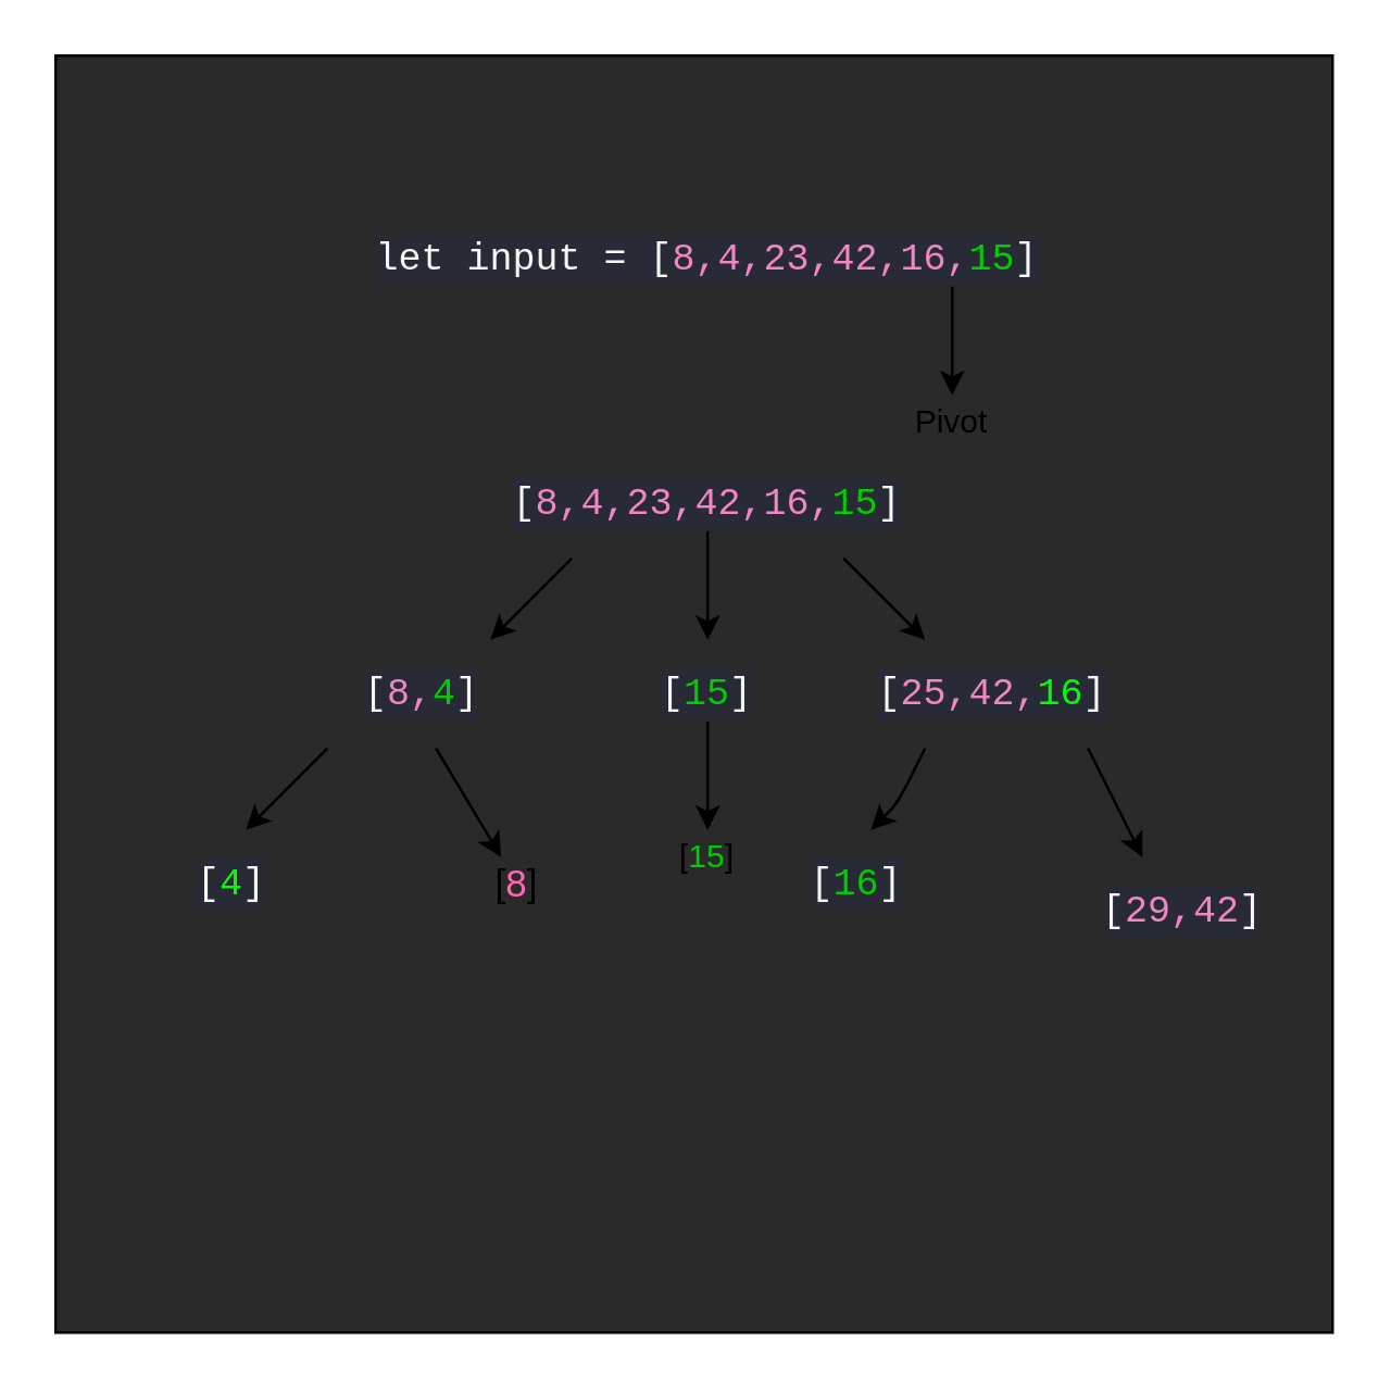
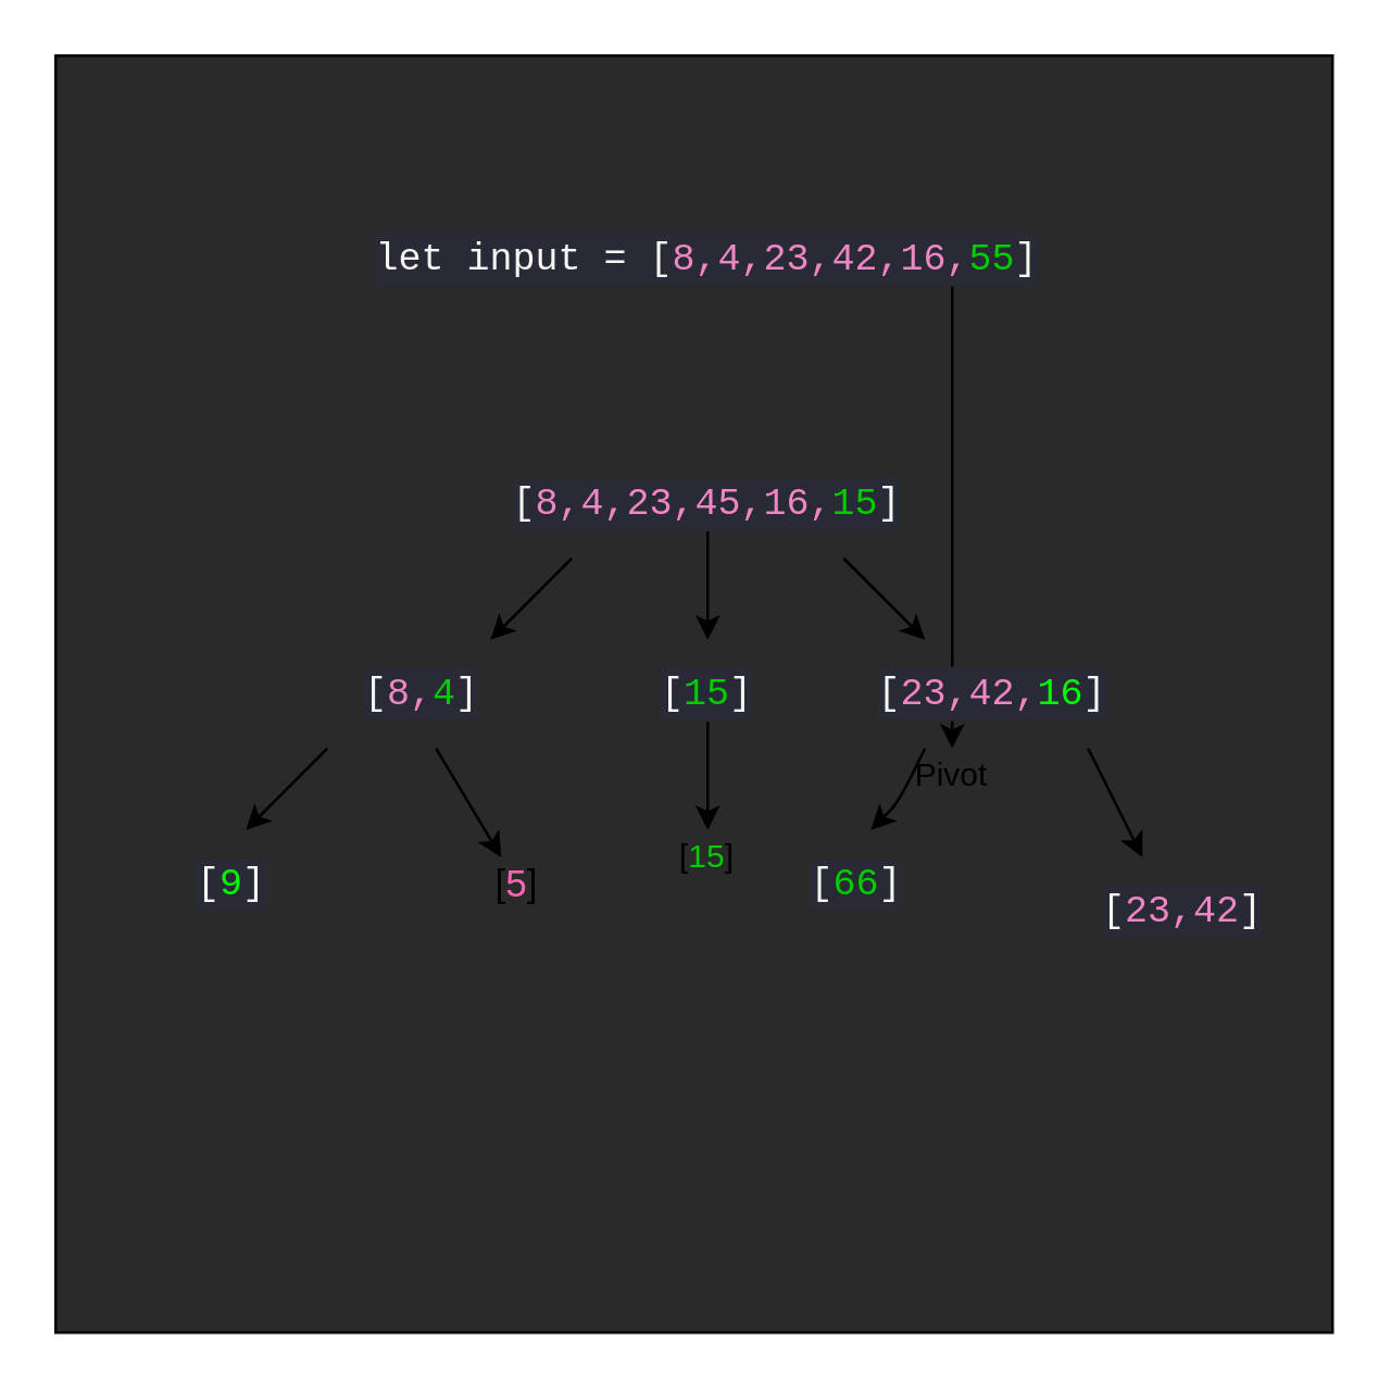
- <mxCell id="3" value="&lt;div style=&quot;background-color: rgb(40 , 42 , 54) ; font-family: &amp;#34;consolas&amp;#34; , &amp;#34;courier new&amp;#34; , monospace ; font-size: 14px ; line-height: 19px&quot;&gt;&lt;font color=&quot;#f6f6f4&quot;&gt;let&amp;nbsp;input&amp;nbsp;=&amp;nbsp;[&lt;/font&gt;&lt;span style=&quot;color: rgb(242 , 134 , 196)&quot;&gt;8,4,23,42,16,&lt;/span&gt;&lt;font color=&quot;#00cc00&quot;&gt;15&lt;/font&gt;&lt;font color=&quot;#f6f6f4&quot;&gt;]&lt;/font&gt;&lt;/div&gt;" style="text;html=1;strokeColor=none;align=center;verticalAlign=middle;whiteSpace=wrap;rounded=0;fillColor=#2a2a2a;" vertex="1" parent="1"><mxGeometry x="140" y="85" width="240" height="20" as="geometry" /></mxCell>
+ <mxCell id="3" value="&lt;div style=&quot;background-color: rgb(40 , 42 , 54) ; font-family: &amp;#34;consolas&amp;#34; , &amp;#34;courier new&amp;#34; , monospace ; font-size: 14px ; line-height: 19px&quot;&gt;&lt;font color=&quot;#f6f6f4&quot;&gt;let&amp;nbsp;input&amp;nbsp;=&amp;nbsp;[&lt;/font&gt;&lt;span style=&quot;color: rgb(242 , 134 , 196)&quot;&gt;8,4,23,42,16,&lt;/span&gt;&lt;font color=&quot;#00cc00&quot;&gt;55&lt;/font&gt;&lt;font color=&quot;#f6f6f4&quot;&gt;]&lt;/font&gt;&lt;/div&gt;" style="text;html=1;strokeColor=none;align=center;verticalAlign=middle;whiteSpace=wrap;rounded=0;fillColor=#2a2a2a;" vertex="1" parent="1"><mxGeometry x="140" y="85" width="240" height="20" as="geometry" /></mxCell>
- <mxCell id="5" value="Pivot" style="text;html=1;strokeColor=none;fillColor=none;align=center;verticalAlign=middle;whiteSpace=wrap;rounded=0;" vertex="1" parent="1"><mxGeometry x="330" y="145" width="40" height="20" as="geometry" /></mxCell>
+ <mxCell id="5" value="Pivot" style="text;html=1;strokeColor=none;fillColor=none;align=center;verticalAlign=middle;whiteSpace=wrap;rounded=0;" vertex="1" parent="1"><mxGeometry x="330" y="275" width="40" height="20" as="geometry" /></mxCell>
- <mxCell id="7" value="&lt;div style=&quot;background-color: rgb(40 , 42 , 54) ; font-family: &amp;#34;consolas&amp;#34; , &amp;#34;courier new&amp;#34; , monospace ; font-size: 14px ; line-height: 19px&quot;&gt;&lt;font color=&quot;#f6f6f4&quot;&gt;[&lt;/font&gt;&lt;span style=&quot;color: rgb(242 , 134 , 196)&quot;&gt;8,4,23,42,16,&lt;/span&gt;&lt;font color=&quot;#00cc00&quot;&gt;15&lt;/font&gt;&lt;font color=&quot;#f6f6f4&quot;&gt;]&lt;/font&gt;&lt;/div&gt;" style="text;html=1;strokeColor=none;align=center;verticalAlign=middle;whiteSpace=wrap;rounded=0;fillColor=#2a2a2a;" vertex="1" parent="1"><mxGeometry x="185" y="175" width="150" height="20" as="geometry" /></mxCell>
+ <mxCell id="7" value="&lt;div style=&quot;background-color: rgb(40 , 42 , 54) ; font-family: &amp;#34;consolas&amp;#34; , &amp;#34;courier new&amp;#34; , monospace ; font-size: 14px ; line-height: 19px&quot;&gt;&lt;font color=&quot;#f6f6f4&quot;&gt;[&lt;/font&gt;&lt;span style=&quot;color: rgb(242 , 134 , 196)&quot;&gt;8,4,23,45,16,&lt;/span&gt;&lt;font color=&quot;#00cc00&quot;&gt;15&lt;/font&gt;&lt;font color=&quot;#f6f6f4&quot;&gt;]&lt;/font&gt;&lt;/div&gt;" style="text;html=1;strokeColor=none;align=center;verticalAlign=middle;whiteSpace=wrap;rounded=0;fillColor=#2a2a2a;" vertex="1" parent="1"><mxGeometry x="185" y="175" width="150" height="20" as="geometry" /></mxCell>
- <mxCell id="11" value="&lt;div style=&quot;background-color: rgb(40 , 42 , 54) ; font-family: &amp;#34;consolas&amp;#34; , &amp;#34;courier new&amp;#34; , monospace ; font-size: 14px ; line-height: 19px&quot;&gt;&lt;font color=&quot;#f6f6f4&quot;&gt;[&lt;/font&gt;&lt;span style=&quot;color: rgb(242 , 134 , 196)&quot;&gt;25,42,&lt;/span&gt;&lt;font color=&quot;#00ff00&quot;&gt;16&lt;/font&gt;&lt;font color=&quot;#f6f6f4&quot;&gt;]&lt;/font&gt;&lt;/div&gt;" style="text;html=1;strokeColor=none;align=center;verticalAlign=middle;whiteSpace=wrap;rounded=0;fillColor=#2a2a2a;" vertex="1" parent="1"><mxGeometry x="320" y="245" width="90" height="20" as="geometry" /></mxCell>
+ <mxCell id="11" value="&lt;div style=&quot;background-color: rgb(40 , 42 , 54) ; font-family: &amp;#34;consolas&amp;#34; , &amp;#34;courier new&amp;#34; , monospace ; font-size: 14px ; line-height: 19px&quot;&gt;&lt;font color=&quot;#f6f6f4&quot;&gt;[&lt;/font&gt;&lt;span style=&quot;color: rgb(242 , 134 , 196)&quot;&gt;23,42,&lt;/span&gt;&lt;font color=&quot;#00ff00&quot;&gt;16&lt;/font&gt;&lt;font color=&quot;#f6f6f4&quot;&gt;]&lt;/font&gt;&lt;/div&gt;" style="text;html=1;strokeColor=none;align=center;verticalAlign=middle;whiteSpace=wrap;rounded=0;fillColor=#2a2a2a;" vertex="1" parent="1"><mxGeometry x="320" y="245" width="90" height="20" as="geometry" /></mxCell>
- <mxCell id="18" value="&lt;div style=&quot;background-color: rgb(40 , 42 , 54) ; font-family: &amp;#34;consolas&amp;#34; , &amp;#34;courier new&amp;#34; , monospace ; font-size: 14px ; line-height: 19px&quot;&gt;&lt;font color=&quot;#f6f6f4&quot;&gt;[&lt;/font&gt;&lt;font color=&quot;#00ff00&quot;&gt;4&lt;/font&gt;&lt;font color=&quot;#f6f6f4&quot;&gt;]&lt;/font&gt;&lt;/div&gt;" style="text;html=1;strokeColor=none;align=center;verticalAlign=middle;whiteSpace=wrap;rounded=0;fillColor=#2a2a2a;" vertex="1" parent="1"><mxGeometry x="50" y="315" width="70" height="20" as="geometry" /></mxCell>
+ <mxCell id="18" value="&lt;div style=&quot;background-color: rgb(40 , 42 , 54) ; font-family: &amp;#34;consolas&amp;#34; , &amp;#34;courier new&amp;#34; , monospace ; font-size: 14px ; line-height: 19px&quot;&gt;&lt;font color=&quot;#f6f6f4&quot;&gt;[&lt;/font&gt;&lt;font color=&quot;#00ff00&quot;&gt;9&lt;/font&gt;&lt;font color=&quot;#f6f6f4&quot;&gt;]&lt;/font&gt;&lt;/div&gt;" style="text;html=1;strokeColor=none;align=center;verticalAlign=middle;whiteSpace=wrap;rounded=0;fillColor=#2a2a2a;" vertex="1" parent="1"><mxGeometry x="50" y="315" width="70" height="20" as="geometry" /></mxCell>
- <mxCell id="22" value="&lt;font style=&quot;font-size: 14px&quot;&gt;[&lt;font style=&quot;font-size: 14px&quot; color=&quot;#ff66b3&quot;&gt;8&lt;/font&gt;]&lt;/font&gt;" style="text;html=1;strokeColor=none;fillColor=none;align=center;verticalAlign=middle;whiteSpace=wrap;rounded=0;" vertex="1" parent="1"><mxGeometry x="170" y="315" width="40" height="20" as="geometry" /></mxCell>
+ <mxCell id="22" value="&lt;font style=&quot;font-size: 14px&quot;&gt;[&lt;font style=&quot;font-size: 14px&quot; color=&quot;#ff66b3&quot;&gt;5&lt;/font&gt;]&lt;/font&gt;" style="text;html=1;strokeColor=none;fillColor=none;align=center;verticalAlign=middle;whiteSpace=wrap;rounded=0;" vertex="1" parent="1"><mxGeometry x="170" y="315" width="40" height="20" as="geometry" /></mxCell>
- <mxCell id="19" value="&lt;div style=&quot;background-color: rgb(40 , 42 , 54) ; font-family: &amp;#34;consolas&amp;#34; , &amp;#34;courier new&amp;#34; , monospace ; font-size: 14px ; line-height: 19px&quot;&gt;&lt;font color=&quot;#f6f6f4&quot;&gt;[&lt;/font&gt;&lt;font color=&quot;#00cc00&quot;&gt;16&lt;/font&gt;&lt;font color=&quot;#f6f6f4&quot;&gt;]&lt;/font&gt;&lt;/div&gt;" style="text;html=1;strokeColor=none;align=center;verticalAlign=middle;whiteSpace=wrap;rounded=0;fillColor=#2a2a2a;" vertex="1" parent="1"><mxGeometry x="270" y="315" width="90" height="20" as="geometry" /></mxCell>
+ <mxCell id="19" value="&lt;div style=&quot;background-color: rgb(40 , 42 , 54) ; font-family: &amp;#34;consolas&amp;#34; , &amp;#34;courier new&amp;#34; , monospace ; font-size: 14px ; line-height: 19px&quot;&gt;&lt;font color=&quot;#f6f6f4&quot;&gt;[&lt;/font&gt;&lt;font color=&quot;#00cc00&quot;&gt;66&lt;/font&gt;&lt;font color=&quot;#f6f6f4&quot;&gt;]&lt;/font&gt;&lt;/div&gt;" style="text;html=1;strokeColor=none;align=center;verticalAlign=middle;whiteSpace=wrap;rounded=0;fillColor=#2a2a2a;" vertex="1" parent="1"><mxGeometry x="270" y="315" width="90" height="20" as="geometry" /></mxCell>
- <mxCell id="20" value="&lt;div style=&quot;background-color: rgb(40 , 42 , 54) ; font-family: &amp;#34;consolas&amp;#34; , &amp;#34;courier new&amp;#34; , monospace ; font-size: 14px ; line-height: 19px&quot;&gt;&lt;font color=&quot;#f6f6f4&quot;&gt;[&lt;/font&gt;&lt;span style=&quot;color: rgb(242 , 134 , 196)&quot;&gt;29,42&lt;/span&gt;&lt;font color=&quot;#f6f6f4&quot;&gt;]&lt;/font&gt;&lt;/div&gt;" style="text;html=1;strokeColor=none;align=center;verticalAlign=middle;whiteSpace=wrap;rounded=0;fillColor=#2a2a2a;" vertex="1" parent="1"><mxGeometry x="390" y="325" width="90" height="20" as="geometry" /></mxCell>
+ <mxCell id="20" value="&lt;div style=&quot;background-color: rgb(40 , 42 , 54) ; font-family: &amp;#34;consolas&amp;#34; , &amp;#34;courier new&amp;#34; , monospace ; font-size: 14px ; line-height: 19px&quot;&gt;&lt;font color=&quot;#f6f6f4&quot;&gt;[&lt;/font&gt;&lt;span style=&quot;color: rgb(242 , 134 , 196)&quot;&gt;23,42&lt;/span&gt;&lt;font color=&quot;#f6f6f4&quot;&gt;]&lt;/font&gt;&lt;/div&gt;" style="text;html=1;strokeColor=none;align=center;verticalAlign=middle;whiteSpace=wrap;rounded=0;fillColor=#2a2a2a;" vertex="1" parent="1"><mxGeometry x="390" y="325" width="90" height="20" as="geometry" /></mxCell>
